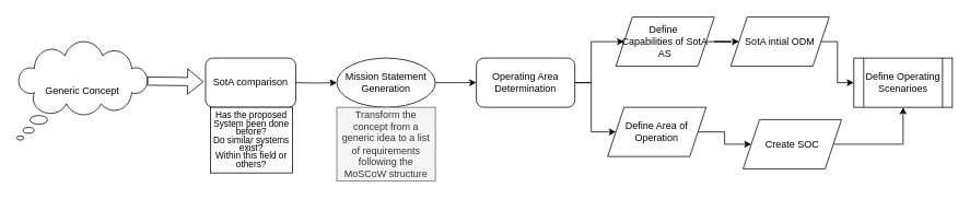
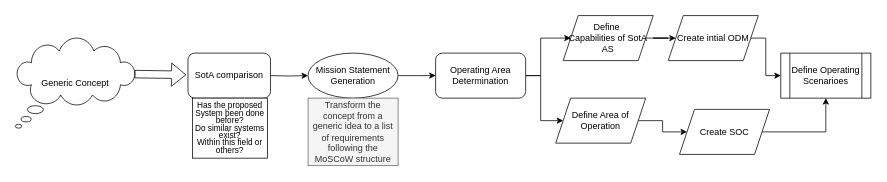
- <mxCell id="19" value="SotA intial ODM" style="shape=parallelogram;perimeter=parallelogramPerimeter;whiteSpace=wrap;html=1;fixedSize=1;" vertex="1" parent="1"><mxGeometry x="890" y="20" width="120" height="60" as="geometry" /></mxCell>
+ <mxCell id="19" value="Create intial ODM" style="shape=parallelogram;perimeter=parallelogramPerimeter;whiteSpace=wrap;html=1;fixedSize=1;" vertex="1" parent="1"><mxGeometry x="890" y="20" width="120" height="60" as="geometry" /></mxCell>
